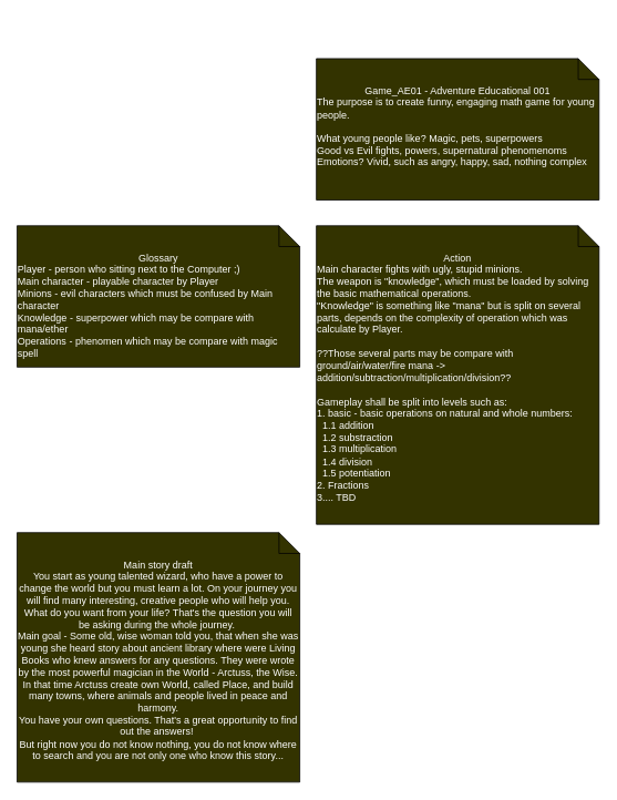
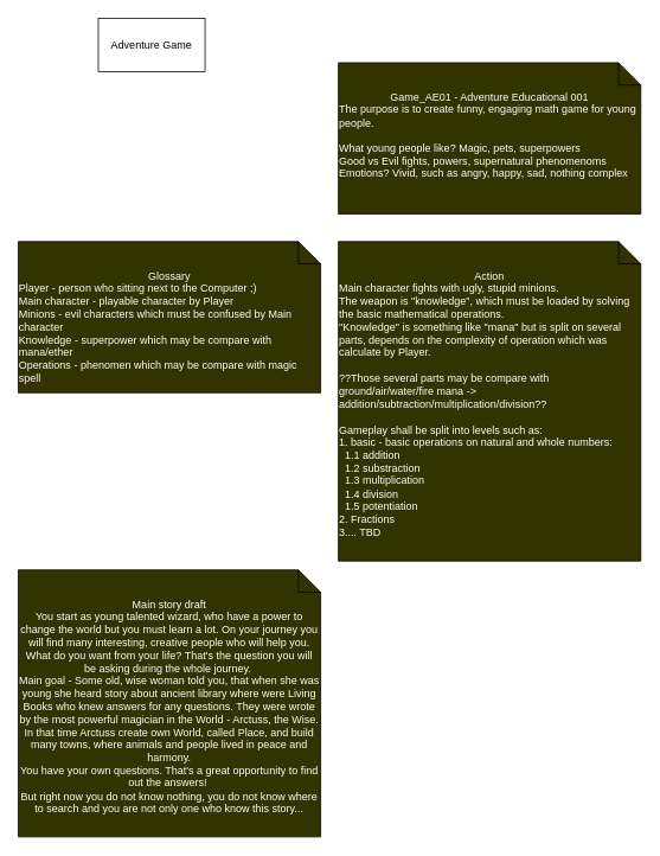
+ <mxCell id="2" value="Adventure Game" style="rounded=0;whiteSpace=wrap;html=1;" parent="1" vertex="1"><mxGeometry x="110" y="20" width="120" height="60" as="geometry" /></mxCell>
